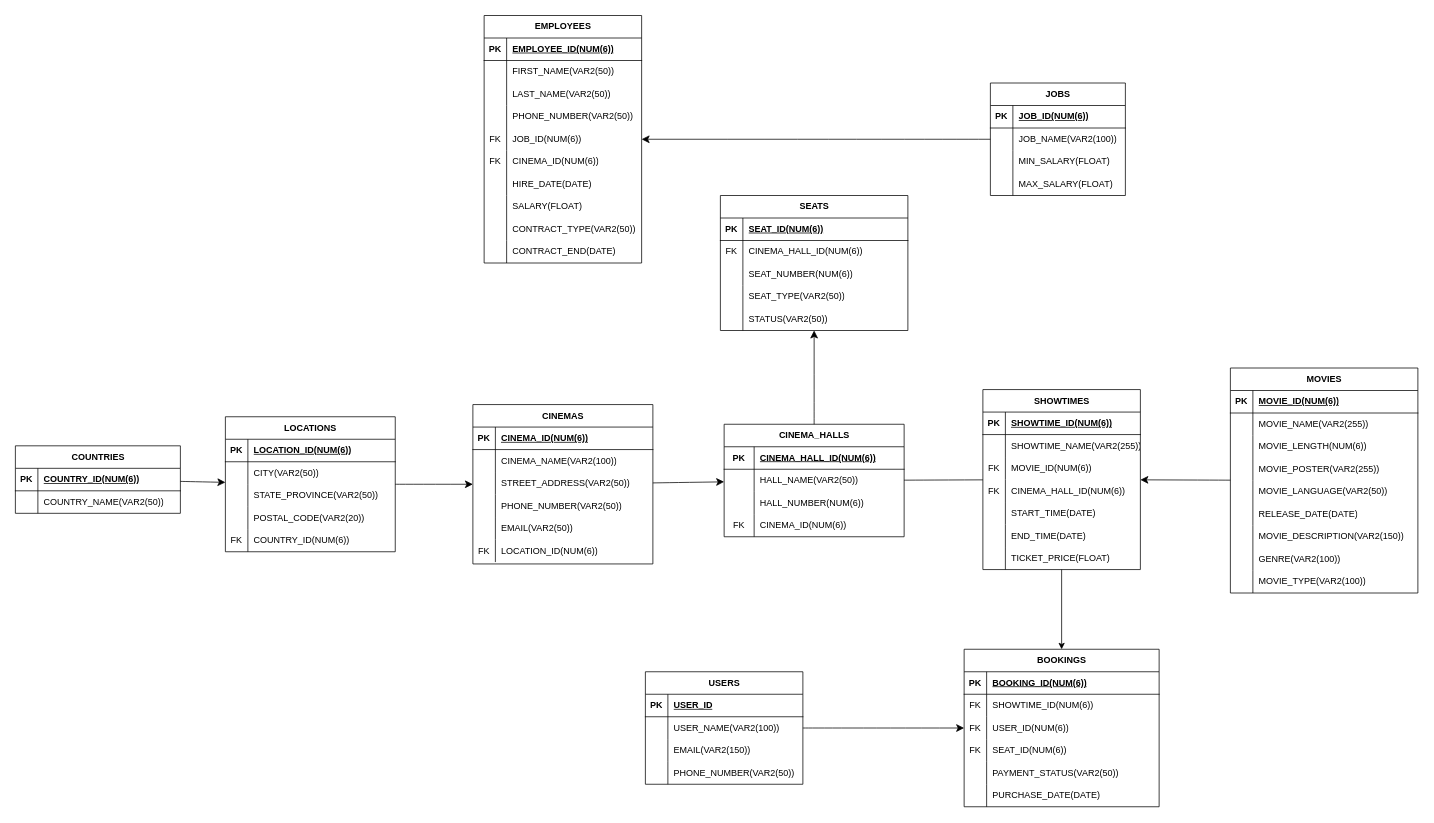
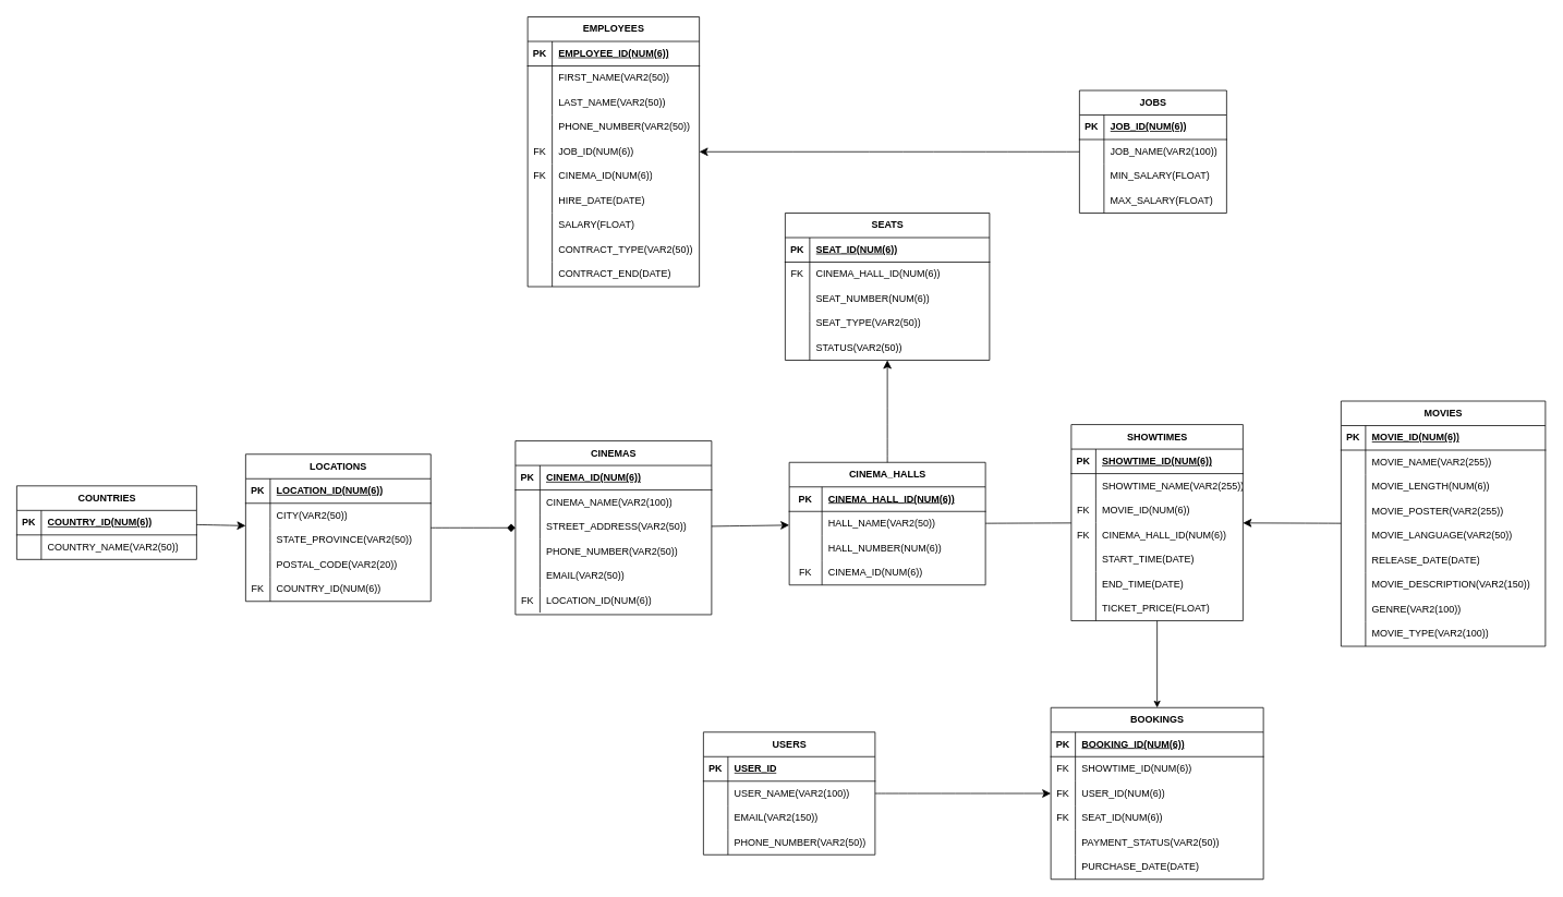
- <mxCell id="169" value="" style="endArrow=classic;html=1;rounded=0;fontSize=12;startSize=8;endSize=8;curved=1;" parent="1" source="9" target="38" edge="1"><mxGeometry width="50" height="50" relative="1" as="geometry"><mxPoint x="600" y="1175" as="sourcePoint" /><mxPoint x="650" y="1125" as="targetPoint" /></mxGeometry></mxCell>
+ <mxCell id="169" value="" style="endArrow=diamond;html=1;rounded=0;fontSize=12;startSize=8;endSize=8;curved=1;" parent="1" source="9" target="38" edge="1"><mxGeometry width="50" height="50" relative="1" as="geometry"><mxPoint x="600" y="1175" as="sourcePoint" /><mxPoint x="650" y="1125" as="targetPoint" /></mxGeometry></mxCell>
